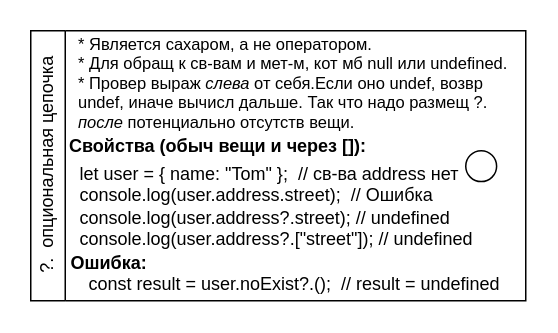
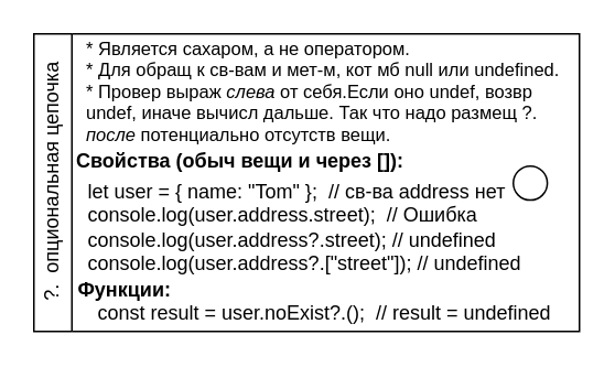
- <mxCell id="7" value="Ошибка:" style="text;html=1;strokeColor=none;fillColor=none;align=left;verticalAlign=middle;whiteSpace=wrap;rounded=0;fontStyle=1" vertex="1" parent="2"><mxGeometry x="25" y="146" width="230" height="17" as="geometry" /></mxCell>
+ <mxCell id="7" value="Функции:" style="text;html=1;strokeColor=none;fillColor=none;align=left;verticalAlign=middle;whiteSpace=wrap;rounded=0;fontStyle=1" vertex="1" parent="2"><mxGeometry x="25" y="146" width="230" height="17" as="geometry" /></mxCell>
